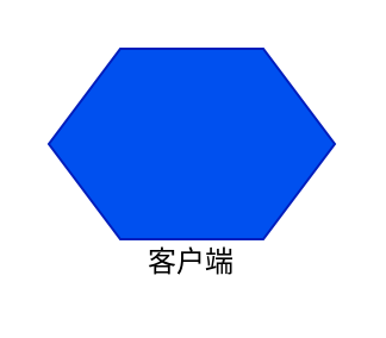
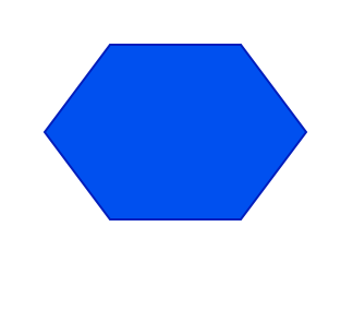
- <mxCell id="3" value="客户端" style="text;html=1;strokeColor=none;fillColor=none;align=center;verticalAlign=middle;whiteSpace=wrap;rounded=0;" vertex="1" parent="1"><mxGeometry x="60" y="100" width="40" height="20" as="geometry" /></mxCell>
